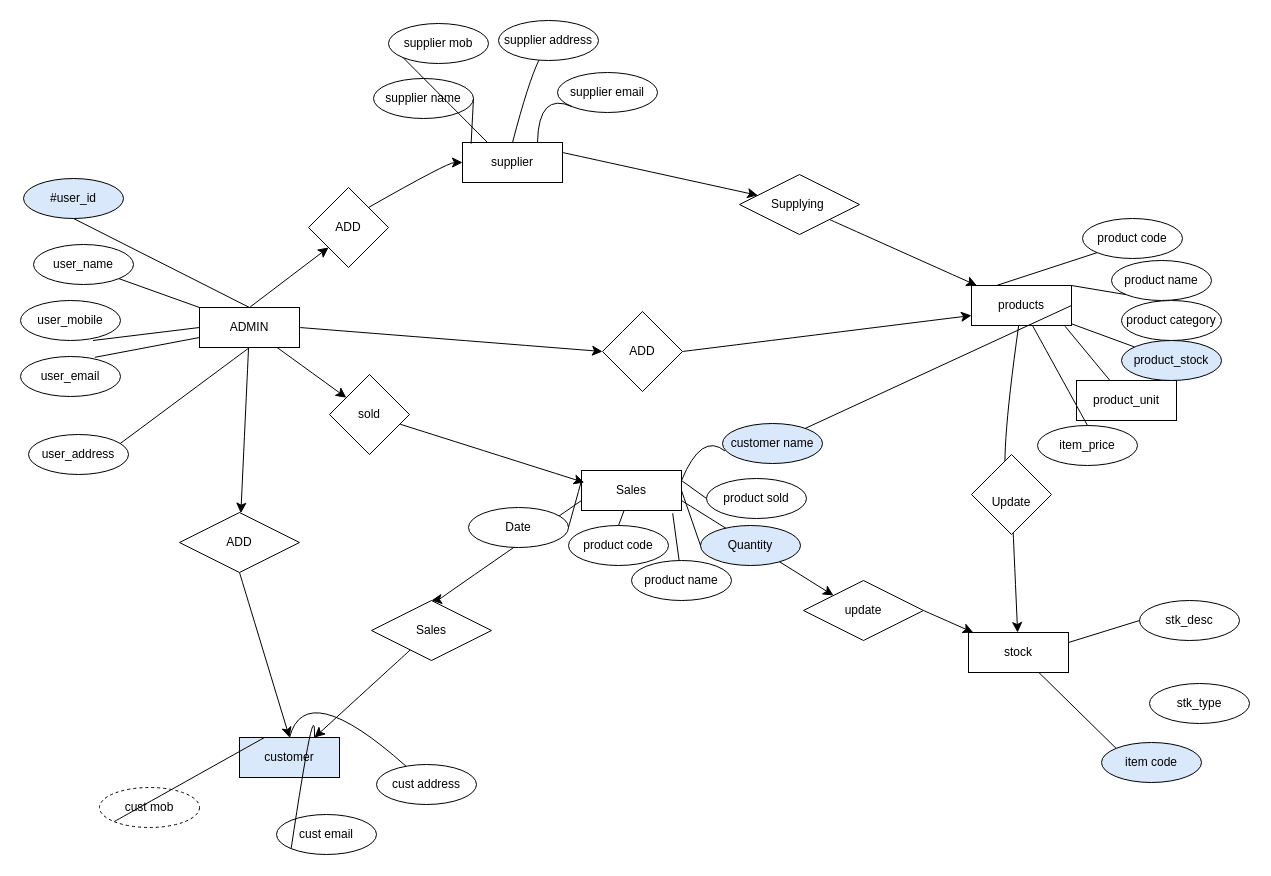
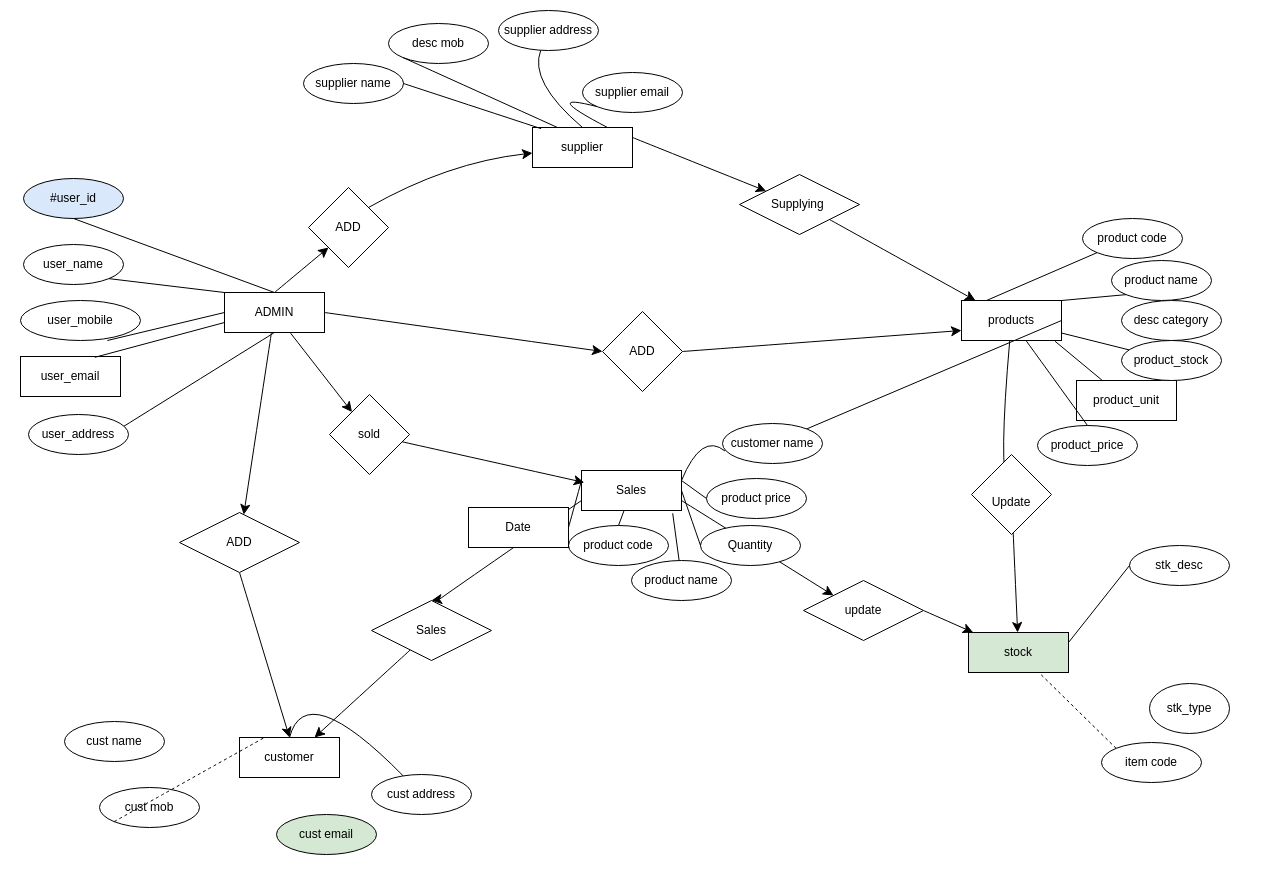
- <mxCell id="66" value="supplier address" style="ellipse;whiteSpace=wrap;html=1;align=center;" parent="1" vertex="1"><mxGeometry x="498" y="20" width="100" height="40" as="geometry" /></mxCell>
+ <mxCell id="66" value="supplier address" style="ellipse;whiteSpace=wrap;html=1;align=center;" parent="1" vertex="1"><mxGeometry x="498" y="10" width="100" height="40" as="geometry" /></mxCell>
- <mxCell id="65" value="supplier mob" style="ellipse;whiteSpace=wrap;html=1;align=center;" parent="1" vertex="1"><mxGeometry x="388" y="23" width="100" height="40" as="geometry" /></mxCell>
+ <mxCell id="65" value="desc mob" style="ellipse;whiteSpace=wrap;html=1;align=center;" parent="1" vertex="1"><mxGeometry x="388" y="23" width="100" height="40" as="geometry" /></mxCell>
- <mxCell id="67" value="supplier email" style="ellipse;whiteSpace=wrap;html=1;align=center;" parent="1" vertex="1"><mxGeometry x="557" y="72" width="100" height="40" as="geometry" /></mxCell>
+ <mxCell id="67" value="supplier email" style="ellipse;whiteSpace=wrap;html=1;align=center;" parent="1" vertex="1"><mxGeometry x="582" y="72" width="100" height="40" as="geometry" /></mxCell>
- <mxCell id="64" value="supplier name" style="ellipse;whiteSpace=wrap;html=1;align=center;" parent="1" vertex="1"><mxGeometry x="373" y="78" width="100" height="40" as="geometry" /></mxCell>
+ <mxCell id="64" value="supplier name" style="ellipse;whiteSpace=wrap;html=1;align=center;" parent="1" vertex="1"><mxGeometry x="303" y="63" width="100" height="40" as="geometry" /></mxCell>
- <mxCell id="63" value="supplier" style="whiteSpace=wrap;html=1;align=center;" parent="1" vertex="1"><mxGeometry x="462" y="142" width="100" height="40" as="geometry" /></mxCell>
+ <mxCell id="63" value="supplier" style="whiteSpace=wrap;html=1;align=center;" parent="1" vertex="1"><mxGeometry x="532" y="127" width="100" height="40" as="geometry" /></mxCell>
- <mxCell id="34" value="user_name" style="ellipse;whiteSpace=wrap;html=1;align=center;" parent="1" vertex="1"><mxGeometry x="33" y="244" width="100" height="40" as="geometry" /></mxCell>
+ <mxCell id="34" value="user_name" style="ellipse;whiteSpace=wrap;html=1;align=center;" parent="1" vertex="1"><mxGeometry x="23" y="244" width="100" height="40" as="geometry" /></mxCell>
- <mxCell id="9" value="products" style="rounded=1;arcSize=0;whiteSpace=wrap;html=1;align=center;" parent="1" vertex="1"><mxGeometry x="971" y="285" width="100" height="40" as="geometry" /></mxCell>
+ <mxCell id="9" value="products" style="rounded=1;arcSize=0;whiteSpace=wrap;html=1;align=center;" parent="1" vertex="1"><mxGeometry x="961" y="300" width="100" height="40" as="geometry" /></mxCell>
- <mxCell id="33" value="user_mobile" style="ellipse;whiteSpace=wrap;html=1;align=center;" parent="1" vertex="1"><mxGeometry x="20" y="300" width="100" height="40" as="geometry" /></mxCell>
+ <mxCell id="33" value="user_mobile" style="ellipse;whiteSpace=wrap;html=1;align=center;" parent="1" vertex="1"><mxGeometry x="20" y="300" width="120" height="40" as="geometry" /></mxCell>
- <mxCell id="11" value="product category" style="ellipse;whiteSpace=wrap;html=1;align=center;" parent="1" vertex="1"><mxGeometry x="1121" y="300" width="100" height="40" as="geometry" /></mxCell>
+ <mxCell id="11" value="desc category" style="ellipse;whiteSpace=wrap;html=1;align=center;" parent="1" vertex="1"><mxGeometry x="1121" y="300" width="100" height="40" as="geometry" /></mxCell>
- <mxCell id="30" value="ADMIN" style="whiteSpace=wrap;html=1;align=center;" parent="1" vertex="1"><mxGeometry x="199" y="307" width="100" height="40" as="geometry" /></mxCell>
+ <mxCell id="30" value="ADMIN" style="whiteSpace=wrap;html=1;align=center;" parent="1" vertex="1"><mxGeometry x="224" y="292" width="100" height="40" as="geometry" /></mxCell>
- <mxCell id="20" value="product_stock" style="ellipse;whiteSpace=wrap;html=1;align=center;fillColor=#dae8fc;" parent="1" vertex="1"><mxGeometry x="1121" y="340" width="100" height="40" as="geometry" /></mxCell>
+ <mxCell id="20" value="product_stock" style="ellipse;whiteSpace=wrap;html=1;align=center;" parent="1" vertex="1"><mxGeometry x="1121" y="340" width="100" height="40" as="geometry" /></mxCell>
- <mxCell id="32" value="user_email" style="ellipse;whiteSpace=wrap;html=1;align=center;" parent="1" vertex="1"><mxGeometry x="20" y="356" width="100" height="40" as="geometry" /></mxCell>
+ <mxCell id="32" value="user_email" style="whiteSpace=wrap;html=1;align=center;rounded=0;" parent="1" vertex="1"><mxGeometry x="20" y="356" width="100" height="40" as="geometry" /></mxCell>
- <mxCell id="57" value="sold" style="rhombus;whiteSpace=wrap;html=1;" parent="1" vertex="1"><mxGeometry x="329" y="374" width="80" height="80" as="geometry" /></mxCell>
+ <mxCell id="57" value="sold" style="rhombus;whiteSpace=wrap;html=1;" parent="1" vertex="1"><mxGeometry x="329" y="394" width="80" height="80" as="geometry" /></mxCell>
- <mxCell id="60" value="customer name" style="ellipse;whiteSpace=wrap;html=1;align=center;fillColor=#dae8fc;" parent="1" vertex="1"><mxGeometry x="722" y="423" width="100" height="40" as="geometry" /></mxCell>
+ <mxCell id="60" value="customer name" style="ellipse;whiteSpace=wrap;html=1;align=center;" parent="1" vertex="1"><mxGeometry x="722" y="423" width="100" height="40" as="geometry" /></mxCell>
- <mxCell id="21" value="item_price" style="ellipse;whiteSpace=wrap;html=1;align=center;" parent="1" vertex="1"><mxGeometry x="1037" y="425" width="100" height="40" as="geometry" /></mxCell>
+ <mxCell id="21" value="product_price" style="ellipse;whiteSpace=wrap;html=1;align=center;" parent="1" vertex="1"><mxGeometry x="1037" y="425" width="100" height="40" as="geometry" /></mxCell>
- <mxCell id="35" value="user_address" style="ellipse;whiteSpace=wrap;html=1;align=center;" parent="1" vertex="1"><mxGeometry x="28" y="434" width="100" height="40" as="geometry" /></mxCell>
+ <mxCell id="35" value="user_address" style="ellipse;whiteSpace=wrap;html=1;align=center;" parent="1" vertex="1"><mxGeometry x="28" y="414" width="100" height="40" as="geometry" /></mxCell>
- <mxCell id="43" value="product sold" style="ellipse;whiteSpace=wrap;html=1;align=center;" parent="1" vertex="1"><mxGeometry x="706" y="478" width="100" height="40" as="geometry" /></mxCell>
+ <mxCell id="43" value="product price" style="ellipse;whiteSpace=wrap;html=1;align=center;" parent="1" vertex="1"><mxGeometry x="706" y="478" width="100" height="40" as="geometry" /></mxCell>
- <mxCell id="54" value="Date" style="ellipse;whiteSpace=wrap;html=1;align=center;" parent="1" vertex="1"><mxGeometry x="468" y="507" width="100" height="40" as="geometry" /></mxCell>
+ <mxCell id="54" value="Date" style="whiteSpace=wrap;html=1;align=center;rounded=0;" parent="1" vertex="1"><mxGeometry x="468" y="507" width="100" height="40" as="geometry" /></mxCell>
- <mxCell id="52" value="Quantity" style="ellipse;whiteSpace=wrap;html=1;align=center;fillColor=#dae8fc;" parent="1" vertex="1"><mxGeometry x="700" y="525" width="100" height="40" as="geometry" /></mxCell>
+ <mxCell id="52" value="Quantity" style="ellipse;whiteSpace=wrap;html=1;align=center;" parent="1" vertex="1"><mxGeometry x="700" y="525" width="100" height="40" as="geometry" /></mxCell>
- <mxCell id="3" value="stk_desc" style="ellipse;whiteSpace=wrap;html=1;align=center;" parent="1" vertex="1"><mxGeometry x="1139" y="600" width="100" height="40" as="geometry" /></mxCell>
+ <mxCell id="3" value="stk_desc" style="ellipse;whiteSpace=wrap;html=1;align=center;" parent="1" vertex="1"><mxGeometry x="1129" y="545" width="100" height="40" as="geometry" /></mxCell>
- <mxCell id="7" value="stock" style="rounded=1;arcSize=0;whiteSpace=wrap;html=1;align=center;" parent="1" vertex="1"><mxGeometry x="968" y="632" width="100" height="40" as="geometry" /></mxCell>
+ <mxCell id="7" value="stock" style="rounded=1;arcSize=0;whiteSpace=wrap;html=1;align=center;fillColor=#d5e8d4;" parent="1" vertex="1"><mxGeometry x="968" y="632" width="100" height="40" as="geometry" /></mxCell>
- <mxCell id="4" value="stk_type" style="ellipse;whiteSpace=wrap;html=1;align=center;" parent="1" vertex="1"><mxGeometry x="1149" y="683" width="100" height="40" as="geometry" /></mxCell>
+ <mxCell id="4" value="stk_type" style="ellipse;whiteSpace=wrap;html=1;align=center;" parent="1" vertex="1"><mxGeometry x="1149" y="683" width="80" height="50" as="geometry" /></mxCell>
- <mxCell id="6" value="" style="endArrow=none;html=1;rounded=0;exitX=0;exitY=0;exitDx=0;exitDy=0;" parent="1" source="2" target="7" edge="1"><mxGeometry width="50" height="50" relative="1" as="geometry"><mxPoint x="581" y="540" as="sourcePoint" /><mxPoint x="631" y="490" as="targetPoint" /></mxGeometry></mxCell>
+ <mxCell id="6" value="" style="endArrow=none;html=1;rounded=0;exitX=0;exitY=0;exitDx=0;exitDy=0;dashed=1;" parent="1" source="2" target="7" edge="1"><mxGeometry width="50" height="50" relative="1" as="geometry"><mxPoint x="581" y="540" as="sourcePoint" /><mxPoint x="631" y="490" as="targetPoint" /></mxGeometry></mxCell>
+ <mxCell id="77" value="cust name" style="ellipse;whiteSpace=wrap;html=1;align=center;" parent="1" vertex="1"><mxGeometry x="64" y="721" width="100" height="40" as="geometry" /></mxCell>
- <mxCell id="76" value="customer" style="whiteSpace=wrap;html=1;align=center;fillColor=#dae8fc;" parent="1" vertex="1"><mxGeometry x="239" y="737" width="100" height="40" as="geometry" /></mxCell>
+ <mxCell id="76" value="customer" style="whiteSpace=wrap;html=1;align=center;" parent="1" vertex="1"><mxGeometry x="239" y="737" width="100" height="40" as="geometry" /></mxCell>
- <mxCell id="2" value="item code" style="ellipse;whiteSpace=wrap;html=1;align=center;fillColor=#dae8fc;" parent="1" vertex="1"><mxGeometry x="1101" y="742" width="100" height="40" as="geometry" /></mxCell>
+ <mxCell id="2" value="item code" style="ellipse;whiteSpace=wrap;html=1;align=center;" parent="1" vertex="1"><mxGeometry x="1101" y="742" width="100" height="40" as="geometry" /></mxCell>
- <mxCell id="81" value="" style="endArrow=none;html=1;rounded=0;fontSize=12;startSize=8;endSize=8;curved=1;exitX=0;exitY=1;exitDx=0;exitDy=0;entryX=0.25;entryY=0;entryDx=0;entryDy=0;" parent="1" source="78" target="76" edge="1"><mxGeometry relative="1" as="geometry"><mxPoint x="215" y="658" as="sourcePoint" /><mxPoint x="283" y="718" as="targetPoint" /></mxGeometry></mxCell>
+ <mxCell id="81" value="" style="endArrow=none;html=1;rounded=0;fontSize=12;startSize=8;endSize=8;curved=1;exitX=0;exitY=1;exitDx=0;exitDy=0;entryX=0.25;entryY=0;entryDx=0;entryDy=0;dashed=1;" parent="1" source="78" target="76" edge="1"><mxGeometry relative="1" as="geometry"><mxPoint x="215" y="658" as="sourcePoint" /><mxPoint x="283" y="718" as="targetPoint" /></mxGeometry></mxCell>
- <mxCell id="83" value="" style="endArrow=none;html=1;rounded=0;fontSize=12;startSize=8;endSize=8;curved=1;entryX=0.75;entryY=0;entryDx=0;entryDy=0;exitX=0;exitY=1;exitDx=0;exitDy=0;" parent="1" source="80" target="76" edge="1"><mxGeometry relative="1" as="geometry"><mxPoint x="325" y="665" as="sourcePoint" /><mxPoint x="284" y="757" as="targetPoint" /><Array as="points"><mxPoint x="315" y="686" /></Array></mxGeometry></mxCell>
- <mxCell id="79" value="cust address" style="ellipse;whiteSpace=wrap;html=1;align=center;" parent="1" vertex="1"><mxGeometry x="376" y="764" width="100" height="40" as="geometry" /></mxCell>
+ <mxCell id="79" value="cust address" style="ellipse;whiteSpace=wrap;html=1;align=center;" parent="1" vertex="1"><mxGeometry x="371" y="774" width="100" height="40" as="geometry" /></mxCell>
- <mxCell id="78" value="cust&lt;span style=&quot;background-color: initial;&quot;&gt;&amp;nbsp;mob&lt;/span&gt;" style="ellipse;whiteSpace=wrap;html=1;align=center;dashed=1;" parent="1" vertex="1"><mxGeometry x="99" y="787" width="100" height="40" as="geometry" /></mxCell>
+ <mxCell id="78" value="cust&lt;span style=&quot;background-color: initial;&quot;&gt;&amp;nbsp;mob&lt;/span&gt;" style="ellipse;whiteSpace=wrap;html=1;align=center;" parent="1" vertex="1"><mxGeometry x="99" y="787" width="100" height="40" as="geometry" /></mxCell>
- <mxCell id="80" value="cust email" style="ellipse;whiteSpace=wrap;html=1;align=center;" parent="1" vertex="1"><mxGeometry x="276" y="814" width="100" height="40" as="geometry" /></mxCell>
+ <mxCell id="80" value="cust email" style="ellipse;whiteSpace=wrap;html=1;align=center;fillColor=#d5e8d4;" parent="1" vertex="1"><mxGeometry x="276" y="814" width="100" height="40" as="geometry" /></mxCell>
